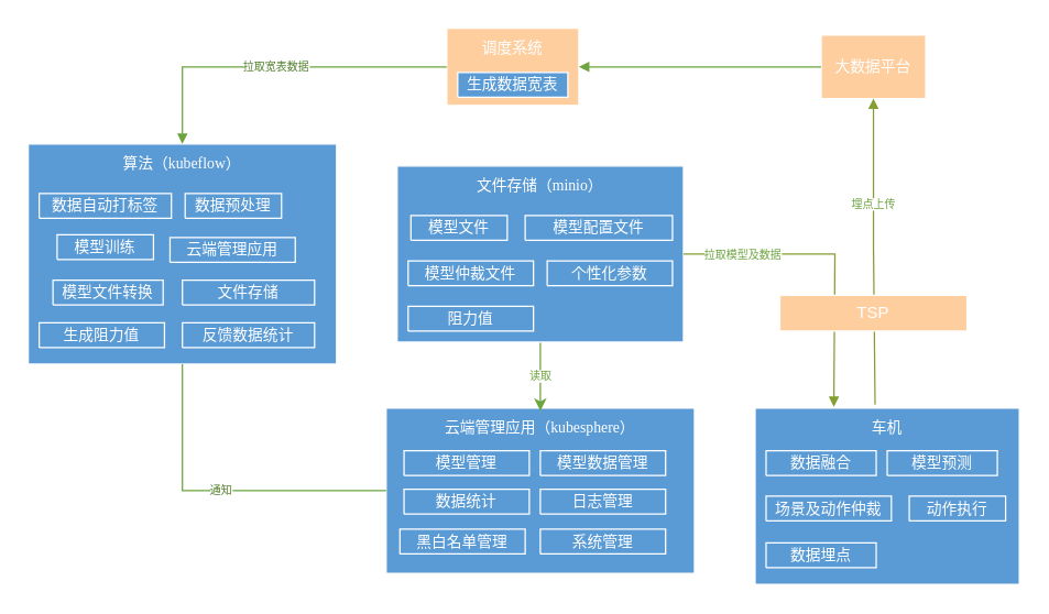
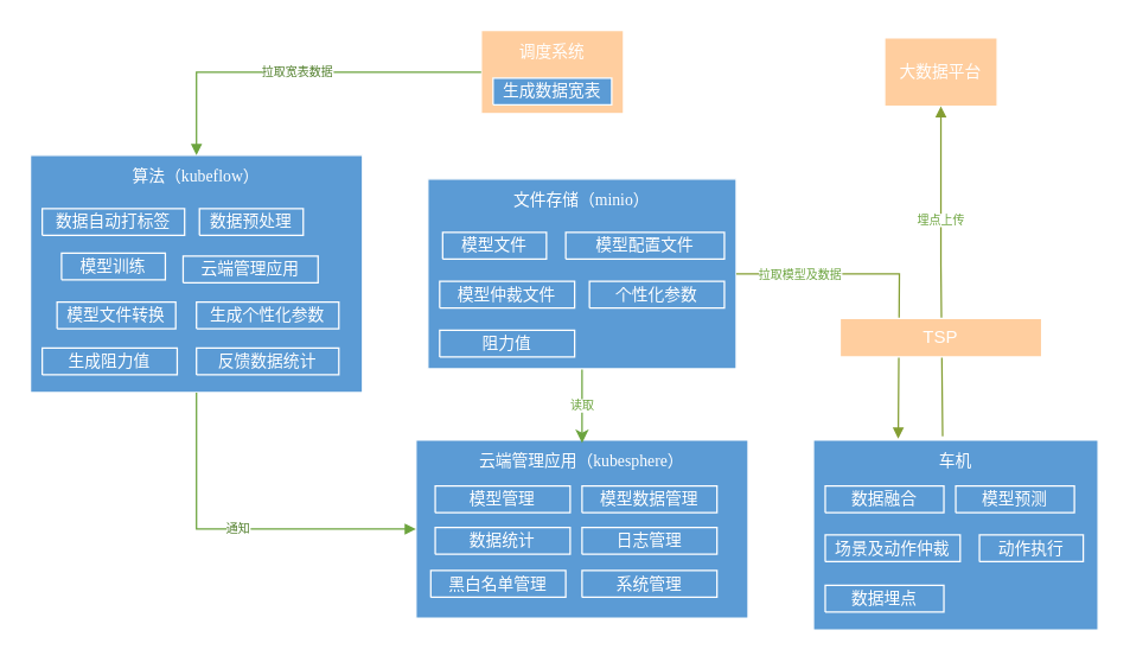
- <mxCell id="34" style="vsdxID=56;edgeStyle=none;startArrow=none;endArrow=block;startSize=5;endSize=5;strokeColor=#6ca43e;spacingTop=0;spacingBottom=0;spacingLeft=0;spacingRight=0;verticalAlign=middle;html=1;labelBackgroundColor=#ffffff;rounded=0;exitX=0;exitY=0.5;exitDx=0;exitDy=0;exitPerimeter=0;entryX=1;entryY=0.5;entryDx=0;entryDy=0;entryPerimeter=0;" parent="1" source="33" target="7" edge="1"><mxGeometry relative="1" as="geometry"><mxPoint as="offset" /><Array as="points" /></mxGeometry></mxCell>
- <mxCell id="17" value="&lt;font style=&quot;font-size:11px;font-family:SimSun;color:#ffffff;direction:ltr;letter-spacing:0px;line-height:120%;opacity:1&quot;&gt;文件存储&lt;br/&gt;&lt;/font&gt;" style="verticalAlign=middle;align=center;vsdxID=20;fillColor=#5b9bd5;gradientColor=none;shape=stencil(nZBLDoAgDERP0z3SIyjew0SURgSD+Lu9kMZoXLhwN9O+tukAlrNpJg1SzDH4QW/URgNYgZTkjA4UkwJUgGXng+6DX1zLfmoymdXo17xh5zmRJ6Q42BWCfc2oJfdAr+Yv+AP9Cb7OJ3H/2JG1HNGz/84klThPVCc=);strokeColor=#ffffff;labelBackgroundColor=none;rounded=0;html=1;whiteSpace=wrap;" parent="1" vertex="1"><mxGeometry x="132" y="203" width="96" height="18" as="geometry" /></mxCell>
+ <mxCell id="17" value="&lt;font style=&quot;font-size:11px;font-family:SimSun;color:#ffffff;direction:ltr;letter-spacing:0px;line-height:120%;opacity:1&quot;&gt;生成个性化参数&lt;br/&gt;&lt;/font&gt;" style="verticalAlign=middle;align=center;vsdxID=20;fillColor=#5b9bd5;gradientColor=none;shape=stencil(nZBLDoAgDERP0z3SIyjew0SURgSD+Lu9kMZoXLhwN9O+tukAlrNpJg1SzDH4QW/URgNYgZTkjA4UkwJUgGXng+6DX1zLfmoymdXo17xh5zmRJ6Q42BWCfc2oJfdAr+Yv+AP9Cb7OJ3H/2JG1HNGz/84klThPVCc=);strokeColor=#ffffff;labelBackgroundColor=none;rounded=0;html=1;whiteSpace=wrap;" parent="1" vertex="1"><mxGeometry x="132" y="203" width="96" height="18" as="geometry" /></mxCell>
- <mxCell id="38" value="&lt;font style=&quot;font-size: 8px; font-family: SimSun; color: rgb(83, 128, 46); direction: ltr; letter-spacing: 0px; line-height: 120%; opacity: 1;&quot;&gt;通知&lt;br style=&quot;font-size: 8px;&quot;&gt;&lt;/font&gt;" style="vsdxID=31;edgeStyle=none;startArrow=none;endArrow=none;startSize=5;endSize=5;strokeColor=#6ca43e;spacingTop=0;spacingBottom=0;spacingLeft=0;spacingRight=0;verticalAlign=middle;html=1;labelBackgroundColor=#ffffff;rounded=0;align=center;exitX=0.5;exitY=1;exitDx=0;exitDy=0;exitPerimeter=0;entryX=0;entryY=0.5;entryDx=0;entryDy=0;entryPerimeter=0;fontSize=8;" parent="1" source="2" target="3" edge="1"><mxGeometry relative="1" as="geometry"><mxPoint as="offset" /><Array as="points"><mxPoint x="132" y="356" /></Array></mxGeometry></mxCell>
+ <mxCell id="38" value="&lt;font style=&quot;font-size: 8px; font-family: SimSun; color: rgb(83, 128, 46); direction: ltr; letter-spacing: 0px; line-height: 120%; opacity: 1;&quot;&gt;通知&lt;br style=&quot;font-size: 8px;&quot;&gt;&lt;/font&gt;" style="vsdxID=31;edgeStyle=none;startArrow=none;endArrow=block;startSize=5;endSize=5;strokeColor=#6ca43e;spacingTop=0;spacingBottom=0;spacingLeft=0;spacingRight=0;verticalAlign=middle;html=1;labelBackgroundColor=#ffffff;rounded=0;align=center;exitX=0.5;exitY=1;exitDx=0;exitDy=0;exitPerimeter=0;entryX=0;entryY=0.5;entryDx=0;entryDy=0;entryPerimeter=0;fontSize=8;" parent="1" source="2" target="3" edge="1"><mxGeometry relative="1" as="geometry"><mxPoint as="offset" /><Array as="points"><mxPoint x="132" y="356" /></Array></mxGeometry></mxCell>
